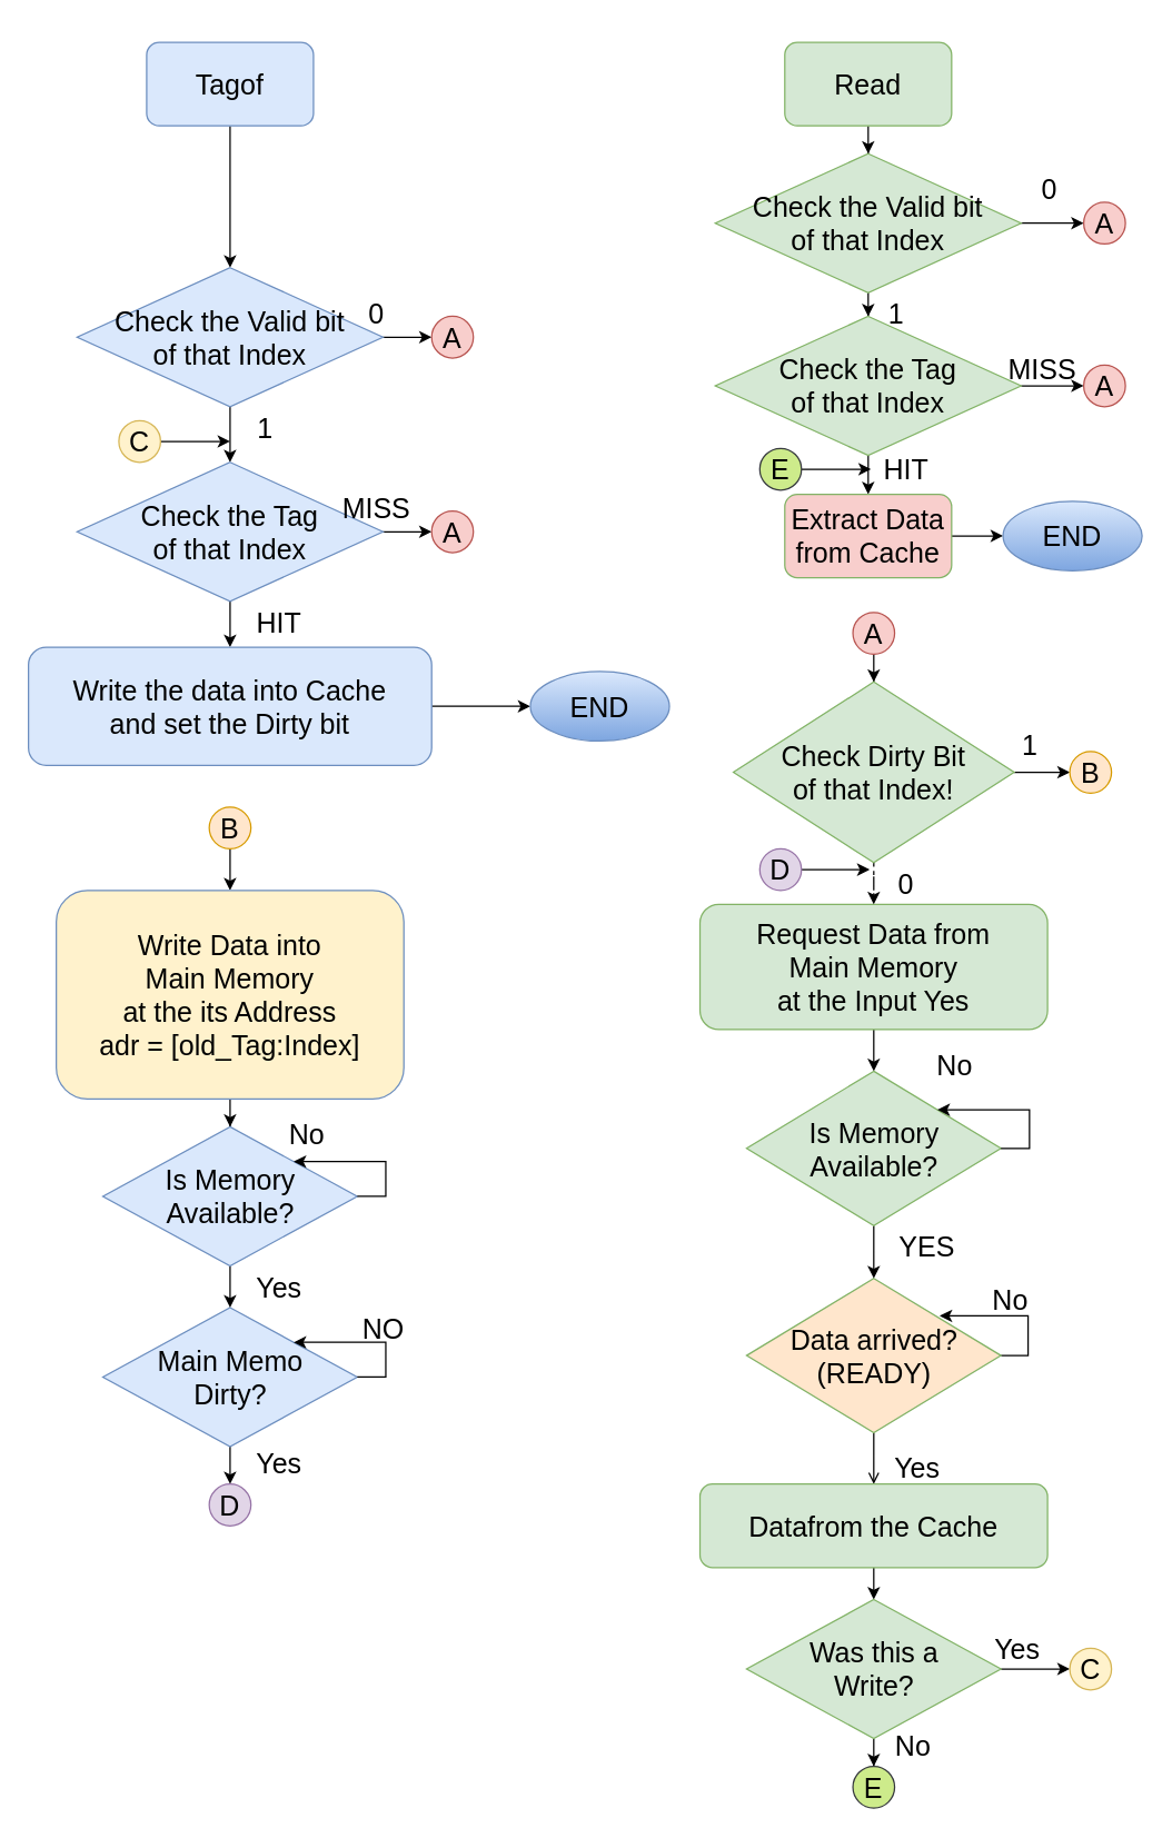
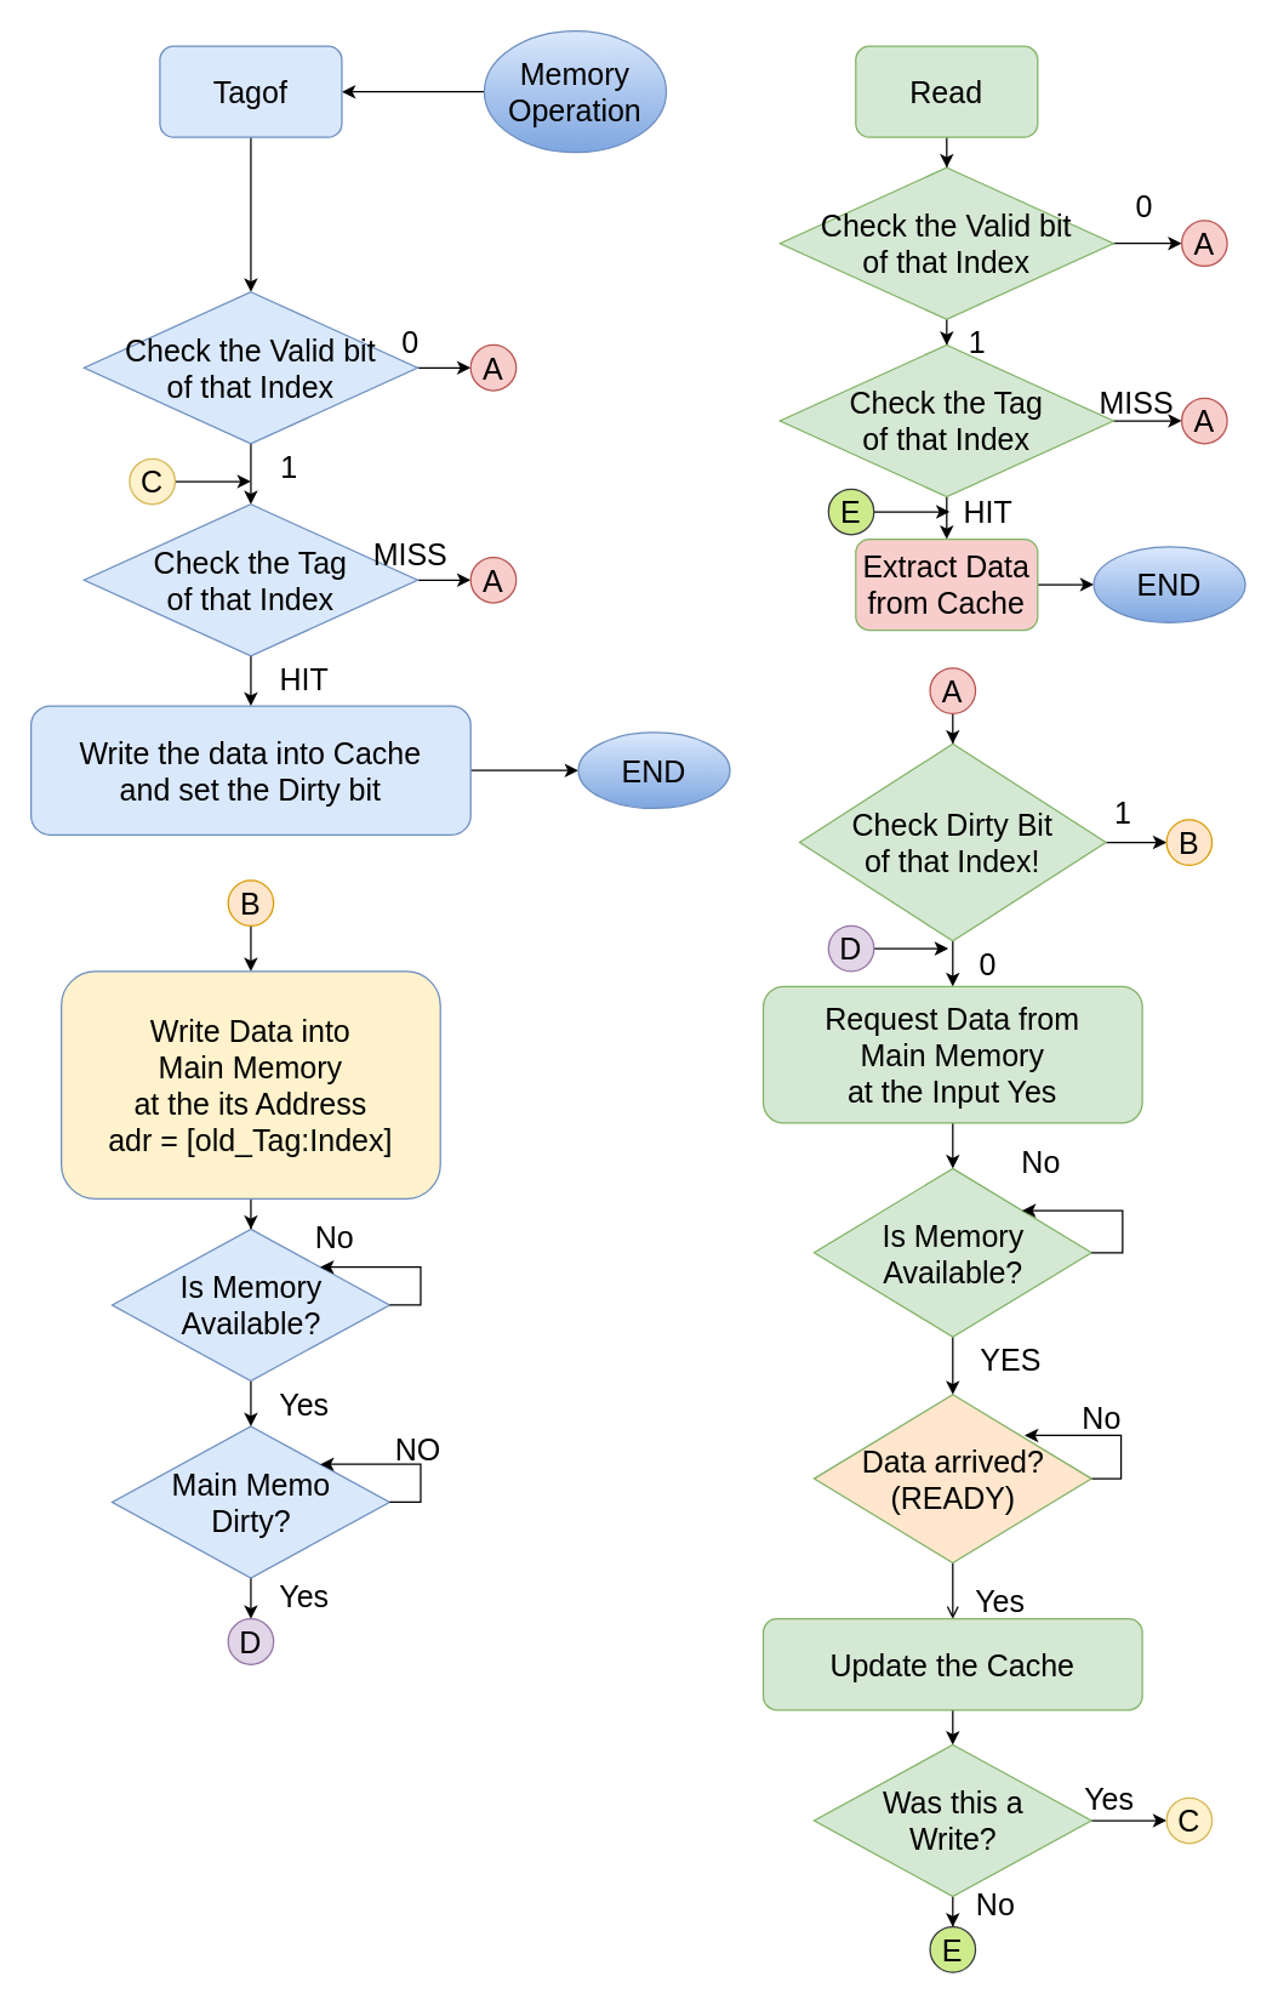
+ <mxCell id="2" style="edgeStyle=orthogonalEdgeStyle;rounded=0;orthogonalLoop=1;jettySize=auto;html=1;fontSize=20;" parent="1" source="3" target="5" edge="1"><mxGeometry relative="1" as="geometry" /></mxCell>
+ <mxCell id="3" value="Memory&lt;br style=&quot;font-size: 20px;&quot;&gt;Operation" style="ellipse;whiteSpace=wrap;html=1;fontSize=20;gradientColor=#7ea6e0;fillColor=#dae8fc;strokeColor=#6c8ebf;" parent="1" vertex="1"><mxGeometry x="319" y="20" width="120" height="80" as="geometry" /></mxCell>
- <mxCell id="34" value="" style="edgeStyle=orthogonalEdgeStyle;rounded=0;orthogonalLoop=1;jettySize=auto;html=1;dashed=1;" edge="1" parent="1" source="35" target="26"><mxGeometry relative="1" as="geometry" /></mxCell>
+ <mxCell id="34" value="" style="edgeStyle=orthogonalEdgeStyle;rounded=0;orthogonalLoop=1;jettySize=auto;html=1;" edge="1" parent="1" source="35" target="26"><mxGeometry relative="1" as="geometry" /></mxCell>
- <mxCell id="32" value="Datafrom the Cache" style="rounded=1;whiteSpace=wrap;html=1;fontSize=20;fillColor=#d5e8d4;strokeColor=#82b366;" parent="1" vertex="1"><mxGeometry x="503" y="1067" width="250" height="60" as="geometry" /></mxCell>
+ <mxCell id="32" value="Update the Cache" style="rounded=1;whiteSpace=wrap;html=1;fontSize=20;fillColor=#d5e8d4;strokeColor=#82b366;" parent="1" vertex="1"><mxGeometry x="503" y="1067" width="250" height="60" as="geometry" /></mxCell>
